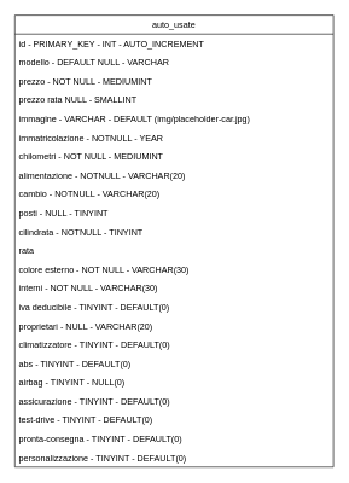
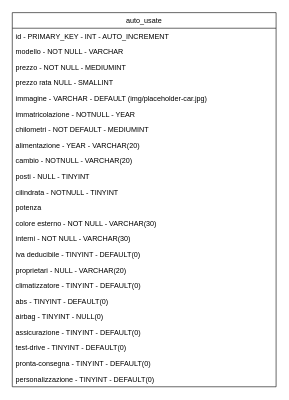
- <mxCell id="4" value="modello - DEFAULT NULL - VARCHAR " style="text;strokeColor=none;fillColor=none;align=left;verticalAlign=top;spacingLeft=4;spacingRight=4;overflow=hidden;rotatable=0;points=[[0,0.5],[1,0.5]];portConstraint=eastwest;" vertex="1" parent="2"><mxGeometry y="52" width="440" height="26" as="geometry" /></mxCell>
+ <mxCell id="4" value="modello - NOT NULL - VARCHAR " style="text;strokeColor=none;fillColor=none;align=left;verticalAlign=top;spacingLeft=4;spacingRight=4;overflow=hidden;rotatable=0;points=[[0,0.5],[1,0.5]];portConstraint=eastwest;" vertex="1" parent="2"><mxGeometry y="52" width="440" height="26" as="geometry" /></mxCell>
- <mxCell id="9" value="chilometri - NOT NULL - MEDIUMINT " style="text;strokeColor=none;fillColor=none;align=left;verticalAlign=top;spacingLeft=4;spacingRight=4;overflow=hidden;rotatable=0;points=[[0,0.5],[1,0.5]];portConstraint=eastwest;" vertex="1" parent="2"><mxGeometry y="182" width="440" height="26" as="geometry" /></mxCell>
+ <mxCell id="9" value="chilometri - NOT DEFAULT - MEDIUMINT " style="text;strokeColor=none;fillColor=none;align=left;verticalAlign=top;spacingLeft=4;spacingRight=4;overflow=hidden;rotatable=0;points=[[0,0.5],[1,0.5]];portConstraint=eastwest;" vertex="1" parent="2"><mxGeometry y="182" width="440" height="26" as="geometry" /></mxCell>
- <mxCell id="10" value="alimentazione - NOTNULL - VARCHAR(20)" style="text;strokeColor=none;fillColor=none;align=left;verticalAlign=top;spacingLeft=4;spacingRight=4;overflow=hidden;rotatable=0;points=[[0,0.5],[1,0.5]];portConstraint=eastwest;" vertex="1" parent="2"><mxGeometry y="208" width="440" height="26" as="geometry" /></mxCell>
+ <mxCell id="10" value="alimentazione - YEAR - VARCHAR(20)" style="text;strokeColor=none;fillColor=none;align=left;verticalAlign=top;spacingLeft=4;spacingRight=4;overflow=hidden;rotatable=0;points=[[0,0.5],[1,0.5]];portConstraint=eastwest;" vertex="1" parent="2"><mxGeometry y="208" width="440" height="26" as="geometry" /></mxCell>
- <mxCell id="14" value="rata" style="text;strokeColor=none;fillColor=none;align=left;verticalAlign=top;spacingLeft=4;spacingRight=4;overflow=hidden;rotatable=0;points=[[0,0.5],[1,0.5]];portConstraint=eastwest;" vertex="1" parent="2"><mxGeometry y="312" width="440" height="26" as="geometry" /></mxCell>
+ <mxCell id="14" value="potenza" style="text;strokeColor=none;fillColor=none;align=left;verticalAlign=top;spacingLeft=4;spacingRight=4;overflow=hidden;rotatable=0;points=[[0,0.5],[1,0.5]];portConstraint=eastwest;" vertex="1" parent="2"><mxGeometry y="312" width="440" height="26" as="geometry" /></mxCell>
